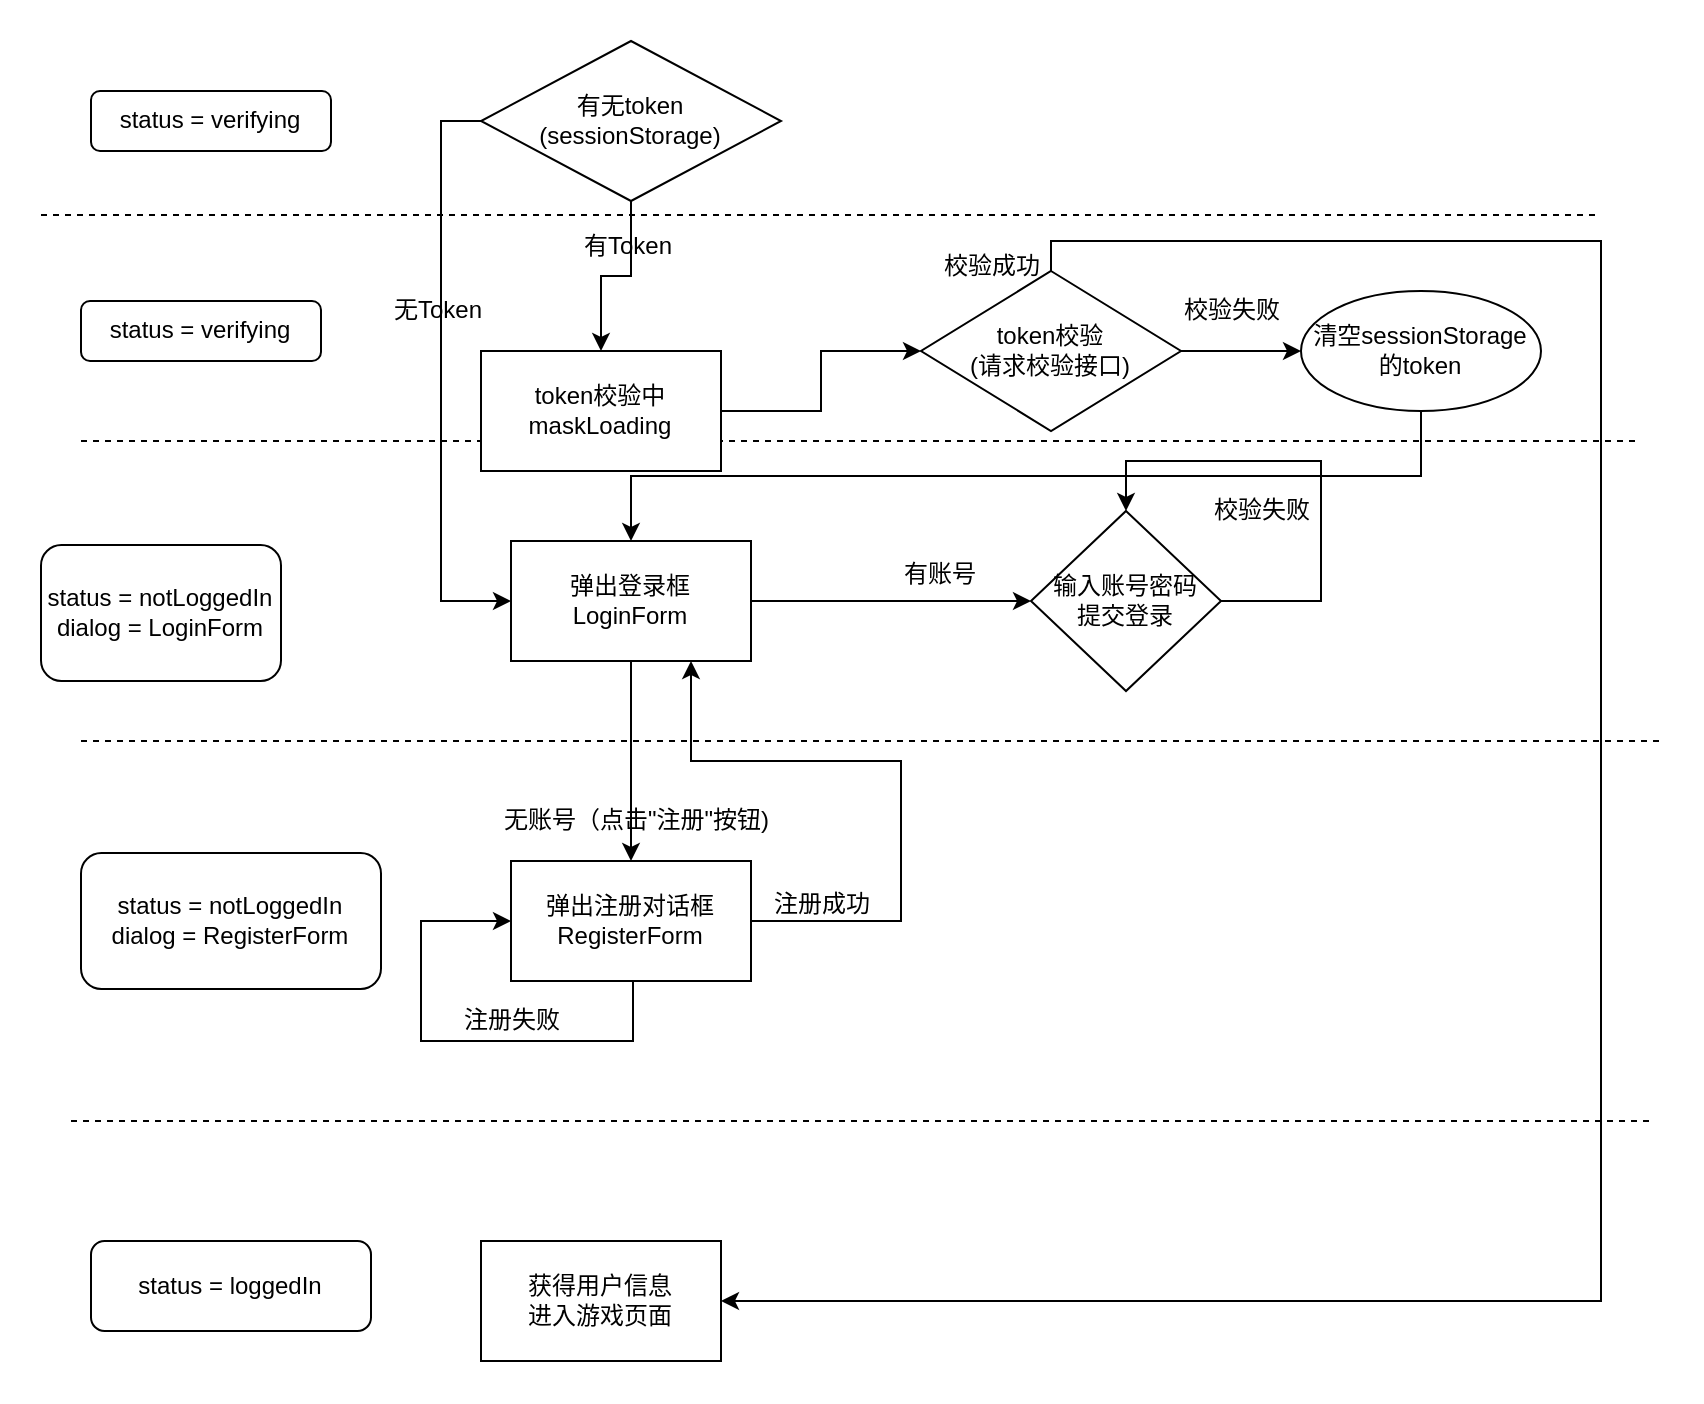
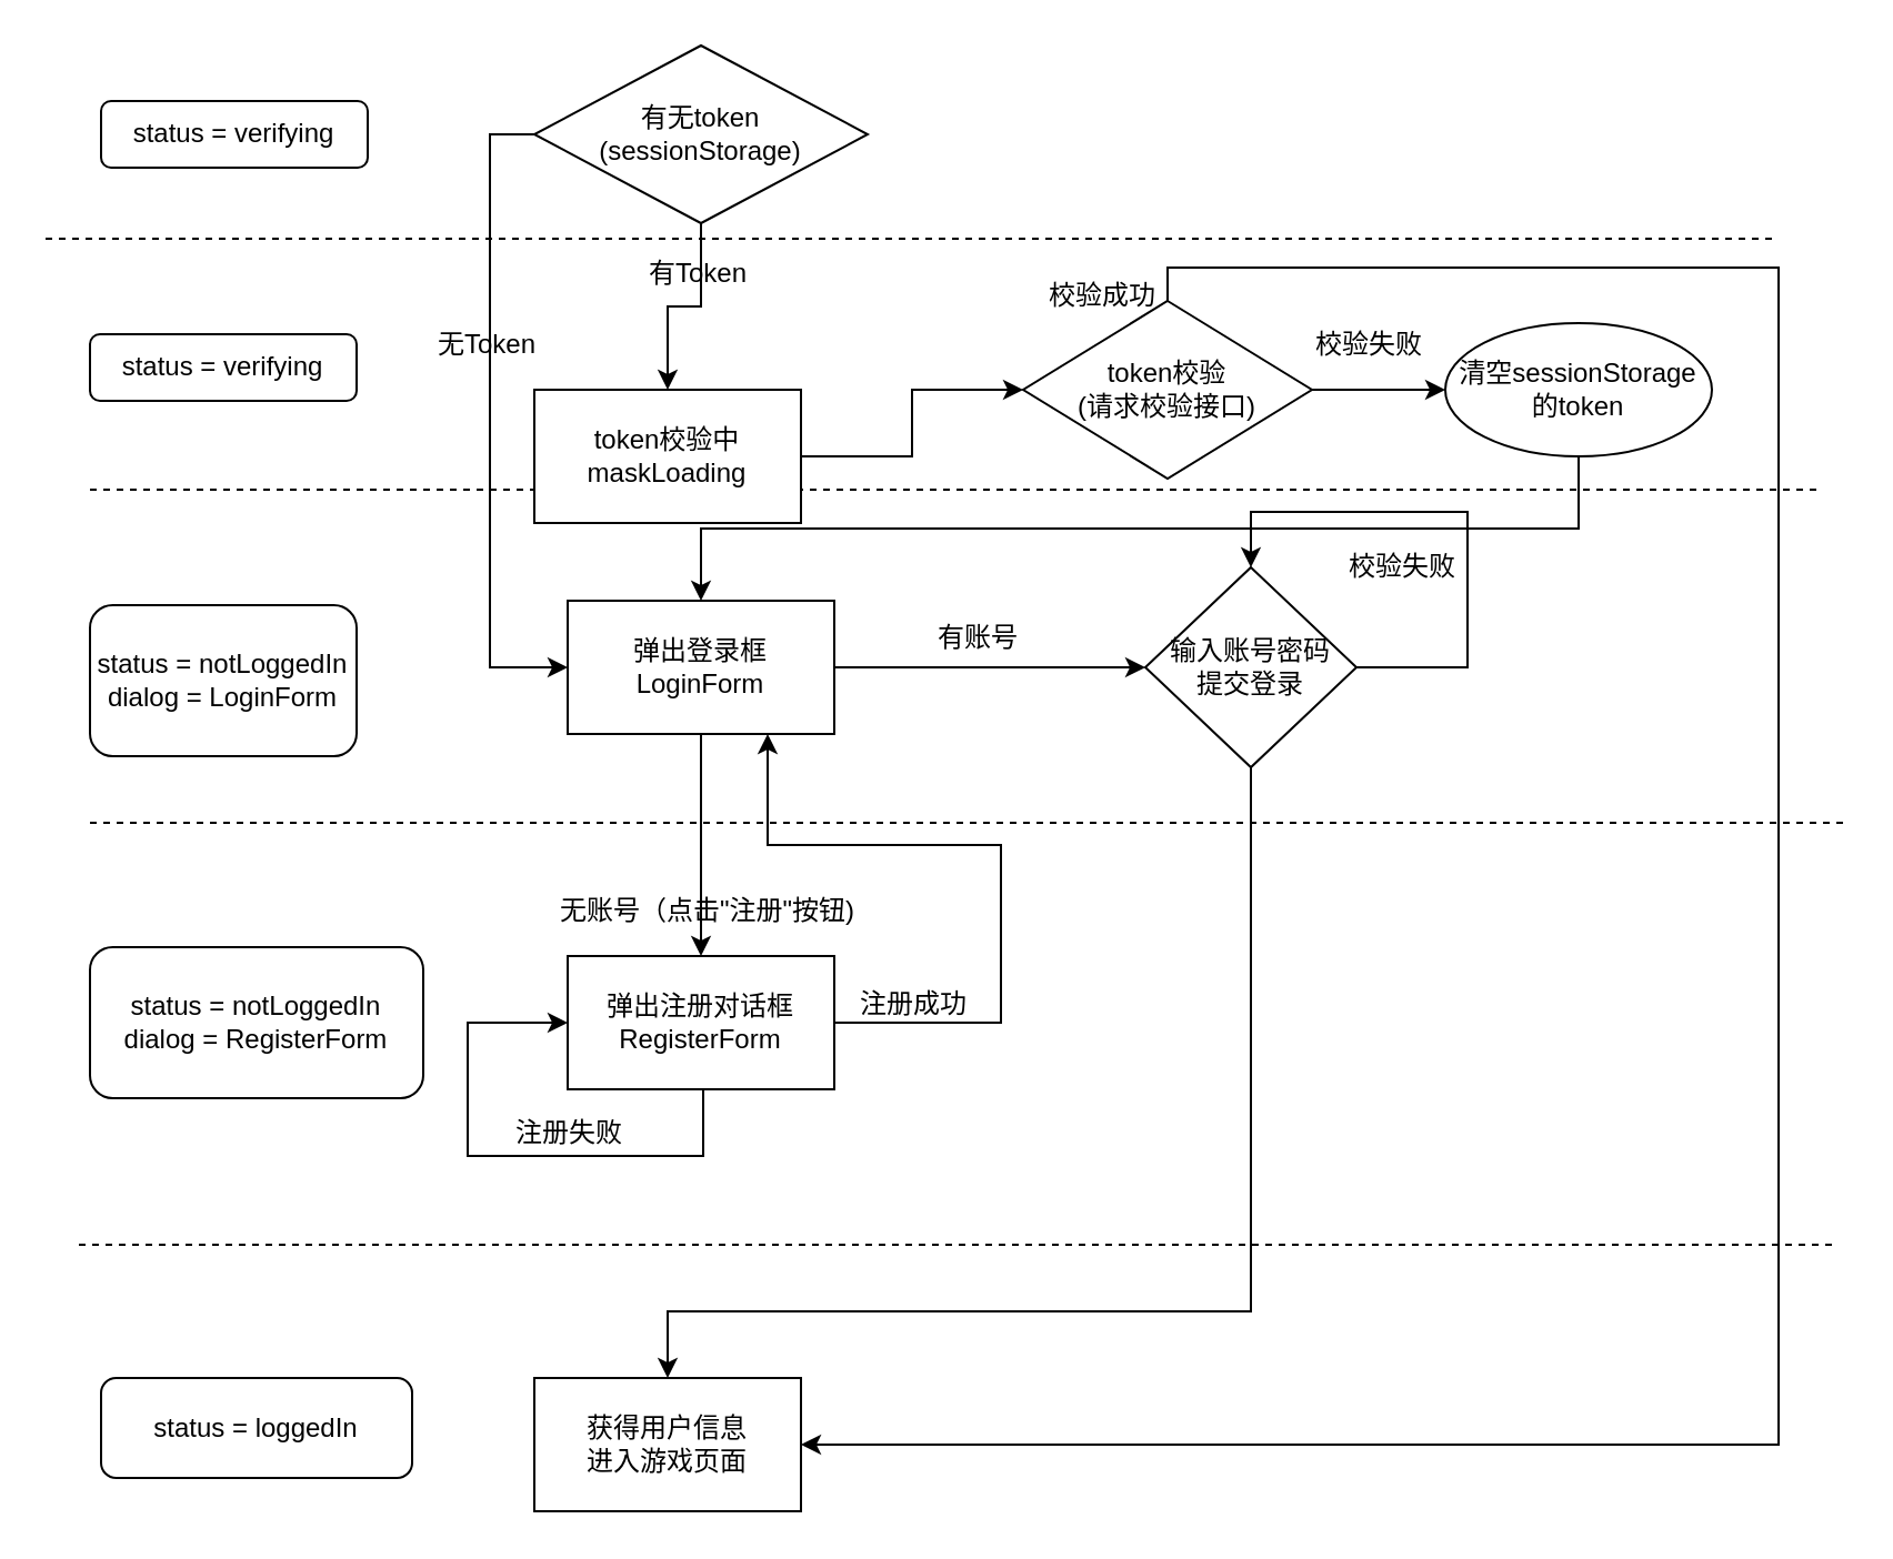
- <mxCell id="21" value="有账号" style="text;html=1;resizable=0;points=[];autosize=1;align=left;verticalAlign=top;spacingTop=-4;" parent="1" vertex="1"><mxGeometry x="450" y="277" width="50" height="20" as="geometry" /></mxCell>
+ <mxCell id="21" value="有账号" style="text;html=1;resizable=0;points=[];autosize=1;align=left;verticalAlign=top;spacingTop=-4;" parent="1" vertex="1"><mxGeometry x="420" y="277" width="50" height="20" as="geometry" /></mxCell>
- <mxCell id="27" value="status = notLoggedIn&lt;br&gt;dialog = LoginForm" style="rounded=1;whiteSpace=wrap;html=1;" parent="1" vertex="1"><mxGeometry x="20" y="272" width="120" height="68" as="geometry" /></mxCell>
+ <mxCell id="27" value="status = notLoggedIn&lt;br&gt;dialog = LoginForm" style="rounded=1;whiteSpace=wrap;html=1;" parent="1" vertex="1"><mxGeometry x="40" y="272" width="120" height="68" as="geometry" /></mxCell>
+ <mxCell id="13" style="edgeStyle=orthogonalEdgeStyle;rounded=0;orthogonalLoop=1;jettySize=auto;html=1;entryX=0.5;entryY=0;entryDx=0;entryDy=0;" parent="1" source="15" target="11" edge="1"><mxGeometry relative="1" as="geometry"><Array as="points"><mxPoint x="563" y="590" /><mxPoint x="300" y="590" /></Array><mxPoint x="280" y="560" as="targetPoint" /></mxGeometry></mxCell>
